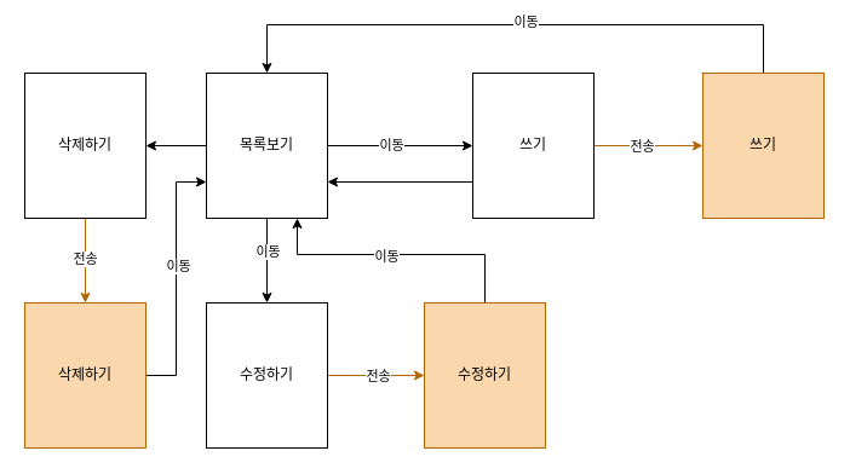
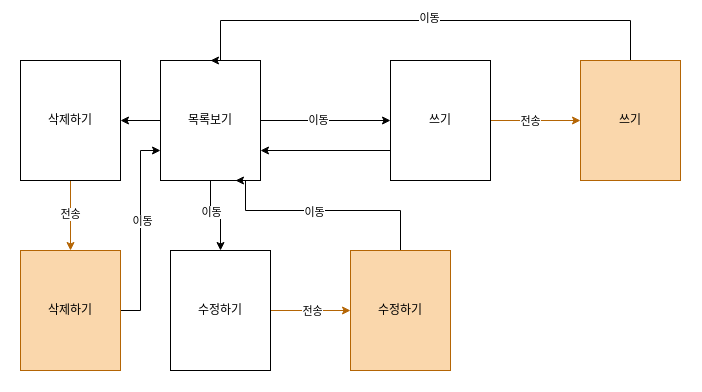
- <mxCell id="7" value="목록보기" style="whiteSpace=wrap;html=1;" vertex="1" parent="1"><mxGeometry x="170" y="60" width="100" height="120" as="geometry" /></mxCell>
+ <mxCell id="7" value="목록보기" style="whiteSpace=wrap;html=1;" vertex="1" parent="1"><mxGeometry x="160" y="60" width="100" height="120" as="geometry" /></mxCell>
